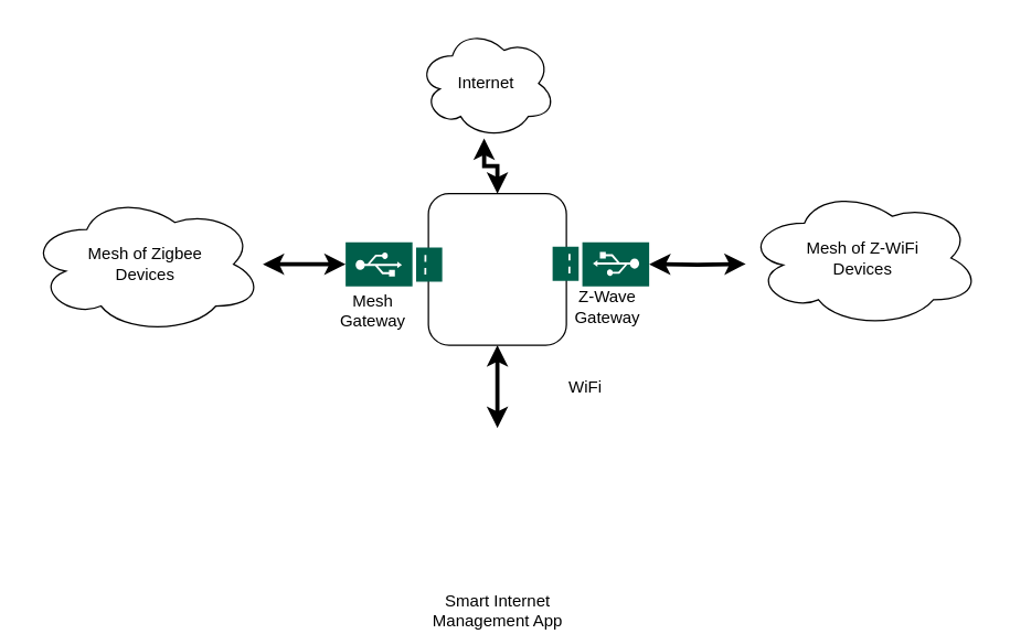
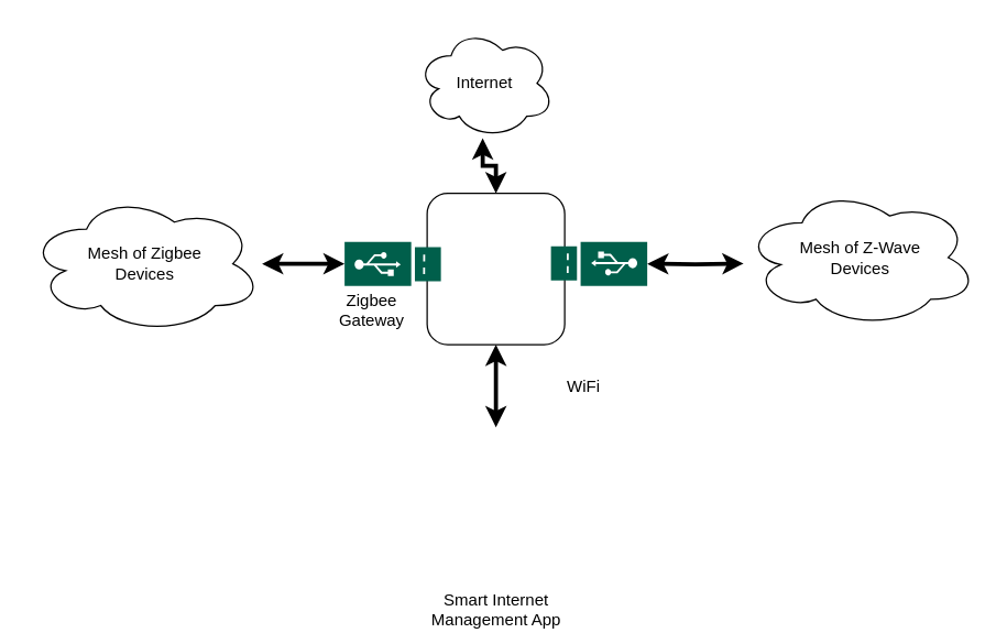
- <mxCell id="13" value="Mesh of Z-WiFi&lt;br&gt;Devices" style="ellipse;shape=cloud;whiteSpace=wrap;html=1;" parent="1" vertex="1"><mxGeometry x="540" y="136.2" width="170" height="101" as="geometry" /></mxCell>
+ <mxCell id="13" value="Mesh of Z-Wave&lt;br&gt;Devices" style="ellipse;shape=cloud;whiteSpace=wrap;html=1;" parent="1" vertex="1"><mxGeometry x="540" y="136.2" width="170" height="101" as="geometry" /></mxCell>
- <mxCell id="7" value="Z-Wave Gateway" style="text;html=1;strokeColor=none;fillColor=none;align=center;verticalAlign=middle;whiteSpace=wrap;rounded=0;" parent="1" vertex="1"><mxGeometry x="410" y="207.2" width="60" height="30" as="geometry" /></mxCell>
- <mxCell id="8" value="Mesh&lt;br&gt;Gateway" style="text;html=1;strokeColor=none;fillColor=none;align=center;verticalAlign=middle;whiteSpace=wrap;rounded=0;" parent="1" vertex="1"><mxGeometry x="240" y="210" width="60" height="30" as="geometry" /></mxCell>
+ <mxCell id="8" value="Zigbee&lt;br&gt;Gateway" style="text;html=1;strokeColor=none;fillColor=none;align=center;verticalAlign=middle;whiteSpace=wrap;rounded=0;" parent="1" vertex="1"><mxGeometry x="240" y="210" width="60" height="30" as="geometry" /></mxCell>
